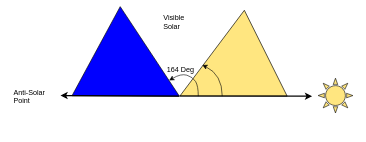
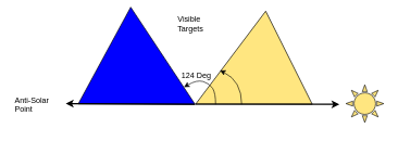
- <mxCell id="9" value="Visible&lt;br&gt;Solar" style="text;html=1;resizable=0;points=[];autosize=1;align=left;verticalAlign=top;spacingTop=-4;" vertex="1" parent="1"><mxGeometry x="270" y="20" width="50" height="30" as="geometry" /></mxCell>
+ <mxCell id="9" value="Visible&lt;br&gt;Targets" style="text;html=1;resizable=0;points=[];autosize=1;align=left;verticalAlign=top;spacingTop=-4;" vertex="1" parent="1"><mxGeometry x="270" y="20" width="50" height="30" as="geometry" /></mxCell>
- <mxCell id="11" value="164 Deg" style="text;html=1;resizable=0;points=[];autosize=1;align=left;verticalAlign=top;spacingTop=-4;" vertex="1" parent="1"><mxGeometry x="276" y="107" width="56" height="15" as="geometry" /></mxCell>
+ <mxCell id="11" value="124 Deg" style="text;html=1;resizable=0;points=[];autosize=1;align=left;verticalAlign=top;spacingTop=-4;" vertex="1" parent="1"><mxGeometry x="276" y="107" width="56" height="15" as="geometry" /></mxCell>
